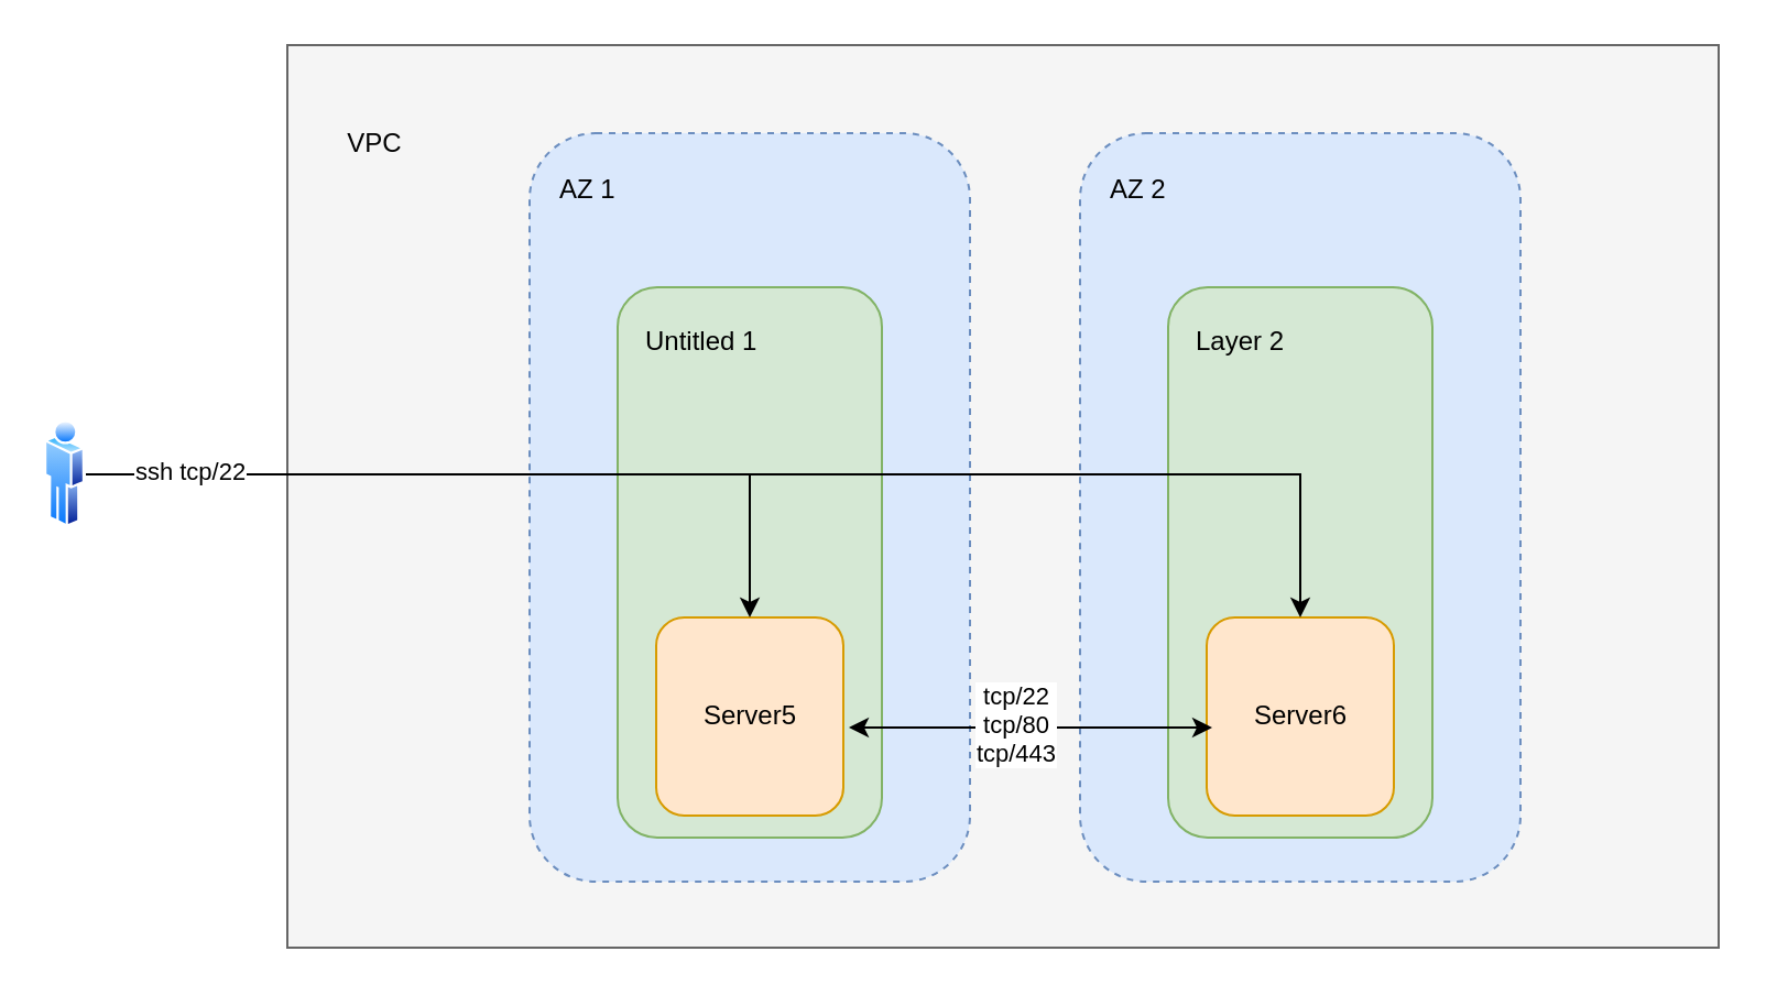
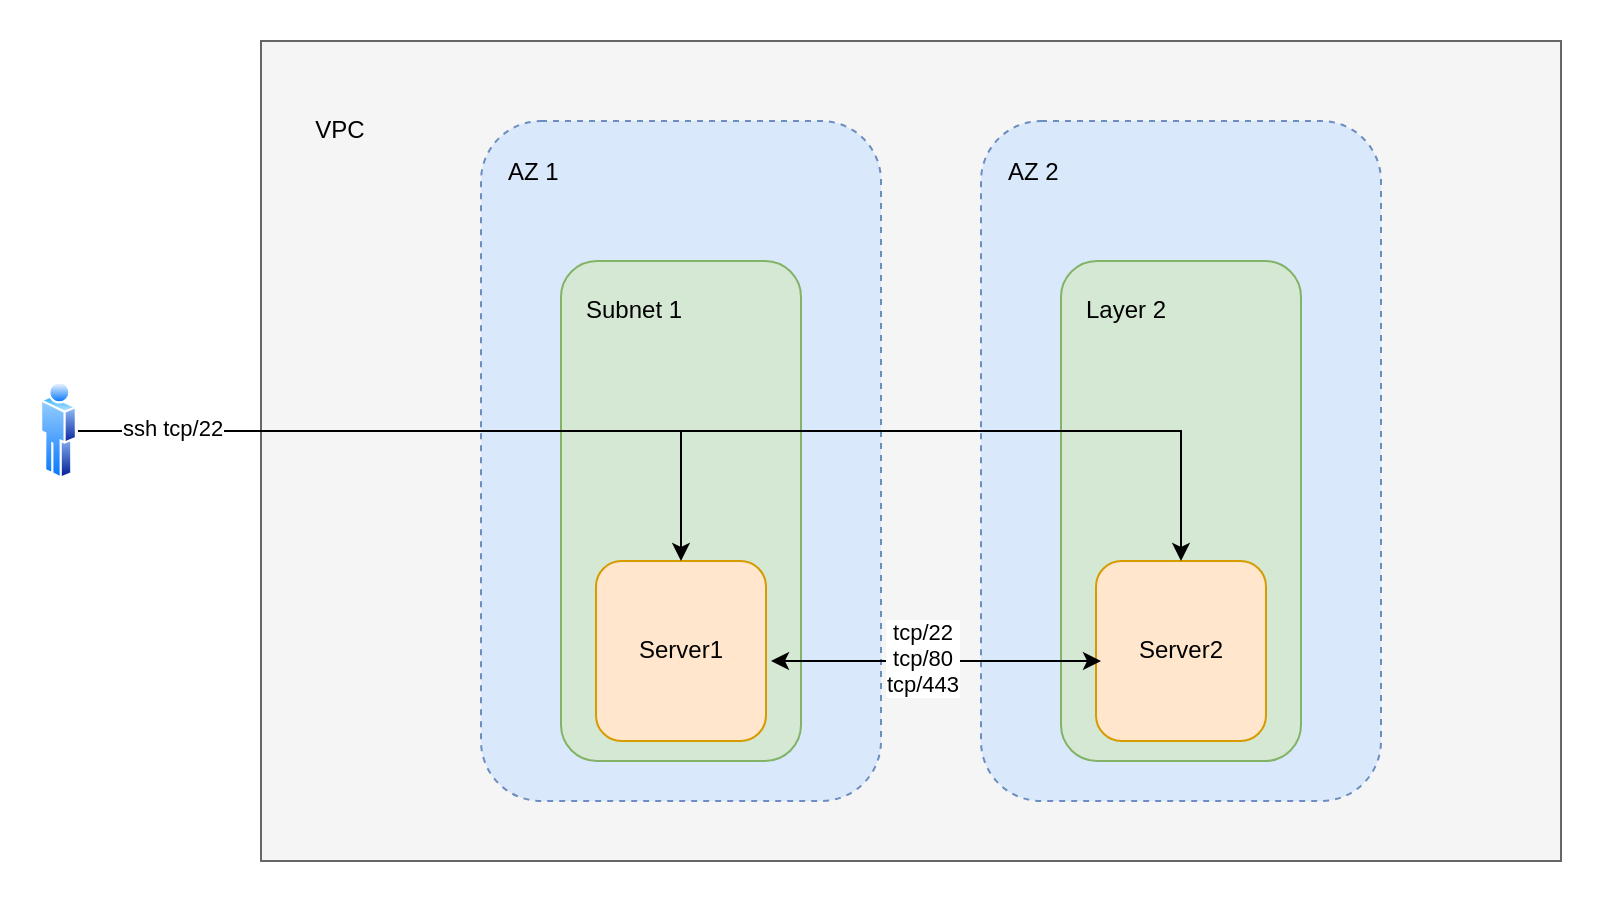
- <mxCell id="11" value="Untitled 1" style="rounded=1;whiteSpace=wrap;html=1;verticalAlign=top;align=left;spacing=13;fillColor=#d5e8d4;strokeColor=#82b366;" vertex="1" parent="10"><mxGeometry x="280" y="130" width="120" height="250" as="geometry" /></mxCell>
+ <mxCell id="11" value="Subnet 1" style="rounded=1;whiteSpace=wrap;html=1;verticalAlign=top;align=left;spacing=13;fillColor=#d5e8d4;strokeColor=#82b366;" vertex="1" parent="10"><mxGeometry x="280" y="130" width="120" height="250" as="geometry" /></mxCell>
- <mxCell id="13" value="Server5" style="rounded=1;whiteSpace=wrap;html=1;align=center;fillColor=#ffe6cc;strokeColor=#d79b00;" vertex="1" parent="12"><mxGeometry x="297.5" y="280" width="85" height="90" as="geometry" /></mxCell>
+ <mxCell id="13" value="Server1" style="rounded=1;whiteSpace=wrap;html=1;align=center;fillColor=#ffe6cc;strokeColor=#d79b00;" vertex="1" parent="12"><mxGeometry x="297.5" y="280" width="85" height="90" as="geometry" /></mxCell>
- <mxCell id="7" value="Server6" style="rounded=1;whiteSpace=wrap;html=1;align=center;fillColor=#ffe6cc;strokeColor=#d79b00;" vertex="1" parent="2"><mxGeometry x="417.5" y="260" width="85" height="90" as="geometry" /></mxCell>
+ <mxCell id="7" value="Server2" style="rounded=1;whiteSpace=wrap;html=1;align=center;fillColor=#ffe6cc;strokeColor=#d79b00;" vertex="1" parent="2"><mxGeometry x="417.5" y="260" width="85" height="90" as="geometry" /></mxCell>
